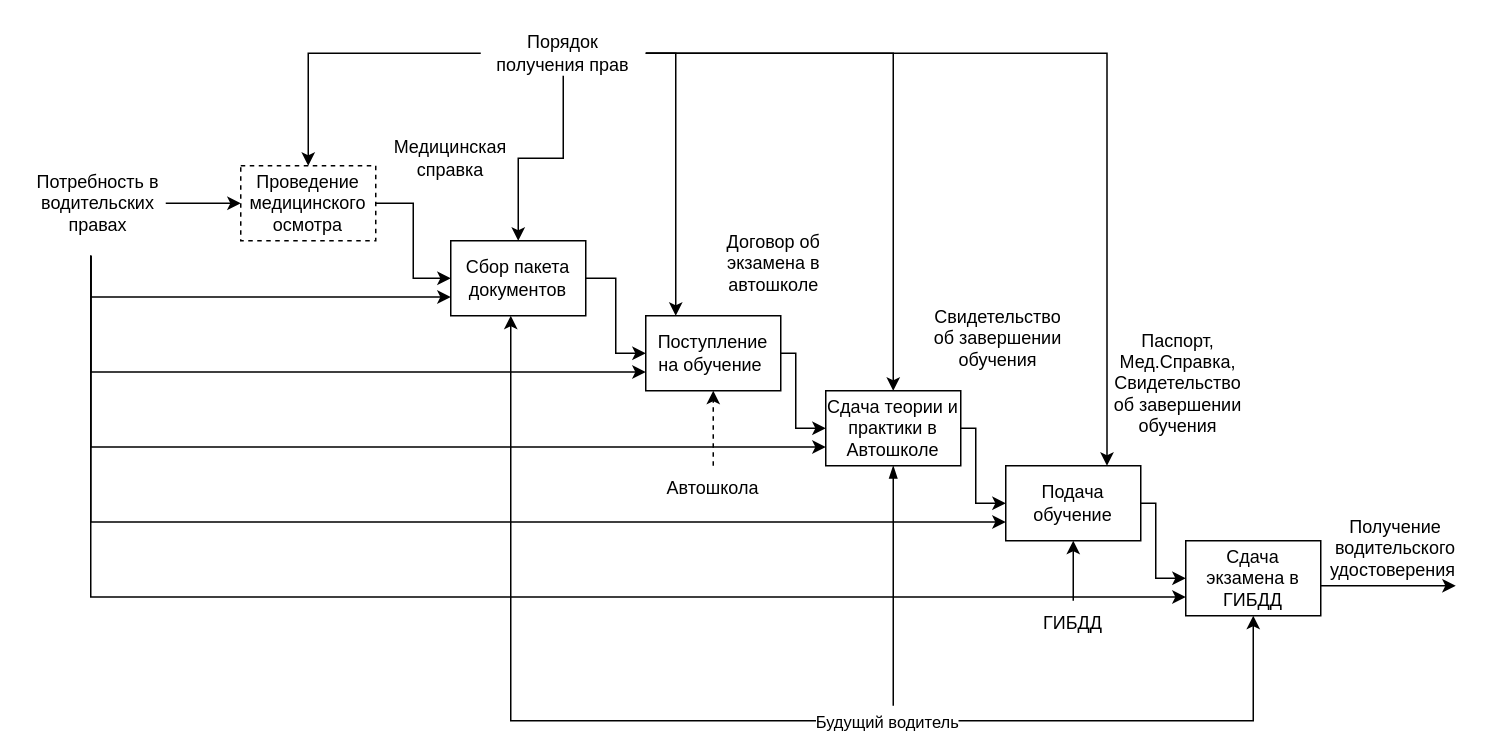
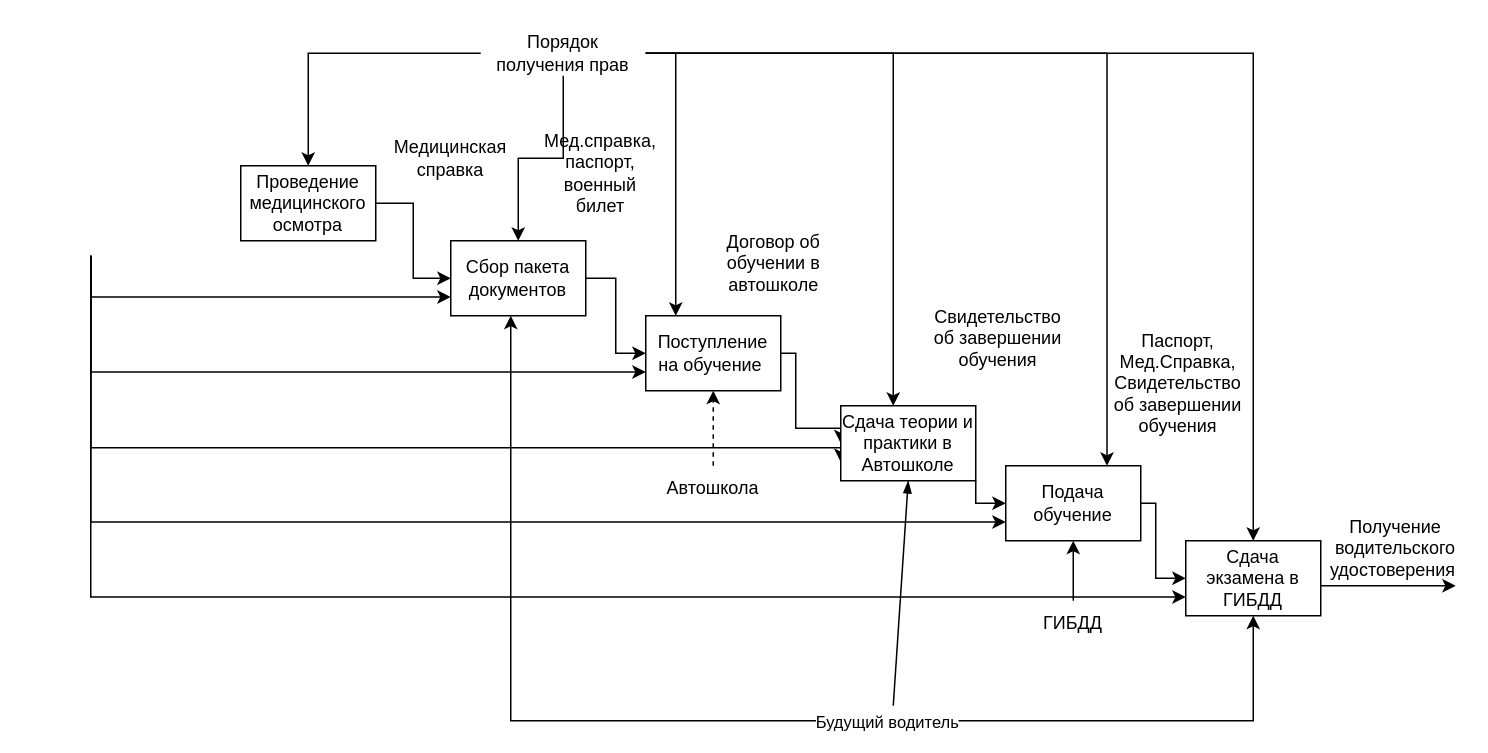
+ <mxCell id="37" value="Мед.справка, паспорт, военный билет" style="text;html=1;strokeColor=none;fillColor=none;align=center;verticalAlign=middle;whiteSpace=wrap;rounded=0;" vertex="1" parent="1"><mxGeometry x="370" y="100" width="60" height="30" as="geometry" /></mxCell>
- <mxCell id="8" value="Потребность в водительских правах" style="text;html=1;strokeColor=none;fillColor=none;align=center;verticalAlign=middle;whiteSpace=wrap;rounded=0;" parent="1" vertex="1"><mxGeometry x="20" y="120" width="90" height="30" as="geometry" /></mxCell>
- <mxCell id="2" style="edgeStyle=orthogonalEdgeStyle;rounded=0;orthogonalLoop=1;jettySize=auto;html=1;entryX=0;entryY=0.5;entryDx=0;entryDy=0;" parent="1" source="8" target="10" edge="1"><mxGeometry relative="1" as="geometry" /></mxCell>
- <mxCell id="10" value="Проведение медицинского осмотра" style="rounded=0;whiteSpace=wrap;html=1;dashed=1;" parent="1" vertex="1"><mxGeometry x="160" y="110" width="90" height="50" as="geometry" /></mxCell>
+ <mxCell id="10" value="Проведение медицинского осмотра" style="rounded=0;whiteSpace=wrap;html=1;" parent="1" vertex="1"><mxGeometry x="160" y="110" width="90" height="50" as="geometry" /></mxCell>
+ <mxCell id="29" style="edgeStyle=orthogonalEdgeStyle;rounded=0;orthogonalLoop=1;jettySize=auto;html=1;startArrow=none;startFill=0;endArrow=classic;endFill=1;" edge="1" parent="1" source="35" target="21"><mxGeometry relative="1" as="geometry" /></mxCell>
- <mxCell id="38" value="Договор об экзамена в автошколе" style="text;html=1;strokeColor=none;fillColor=none;align=center;verticalAlign=middle;whiteSpace=wrap;rounded=0;" vertex="1" parent="1"><mxGeometry x="482.5" y="160" width="65" height="30" as="geometry" /></mxCell>
+ <mxCell id="38" value="Договор об обучении в автошколе" style="text;html=1;strokeColor=none;fillColor=none;align=center;verticalAlign=middle;whiteSpace=wrap;rounded=0;" vertex="1" parent="1"><mxGeometry x="482.5" y="160" width="65" height="30" as="geometry" /></mxCell>
- <mxCell id="18" value="Сдача теории и практики в Автошколе" style="rounded=0;whiteSpace=wrap;html=1;" vertex="1" parent="1"><mxGeometry x="550" y="260" width="90" height="50" as="geometry" /></mxCell>
+ <mxCell id="18" value="Сдача теории и практики в Автошколе" style="rounded=0;whiteSpace=wrap;html=1;" vertex="1" parent="1"><mxGeometry x="560" y="270" width="90" height="50" as="geometry" /></mxCell>
